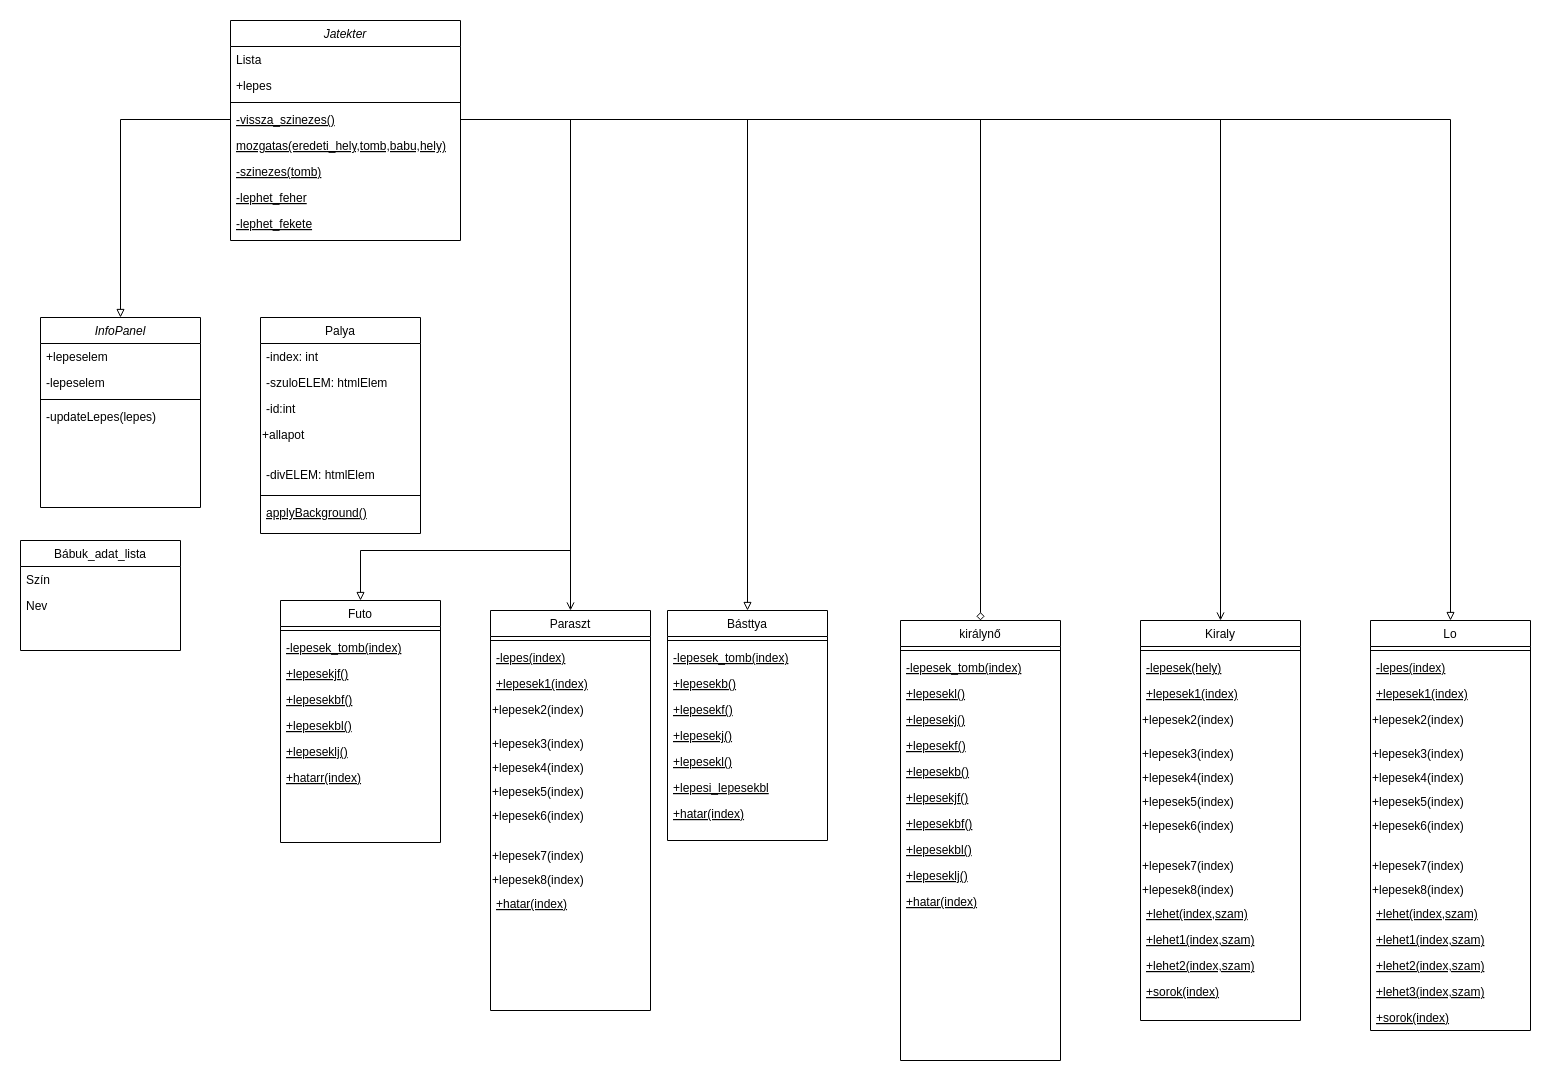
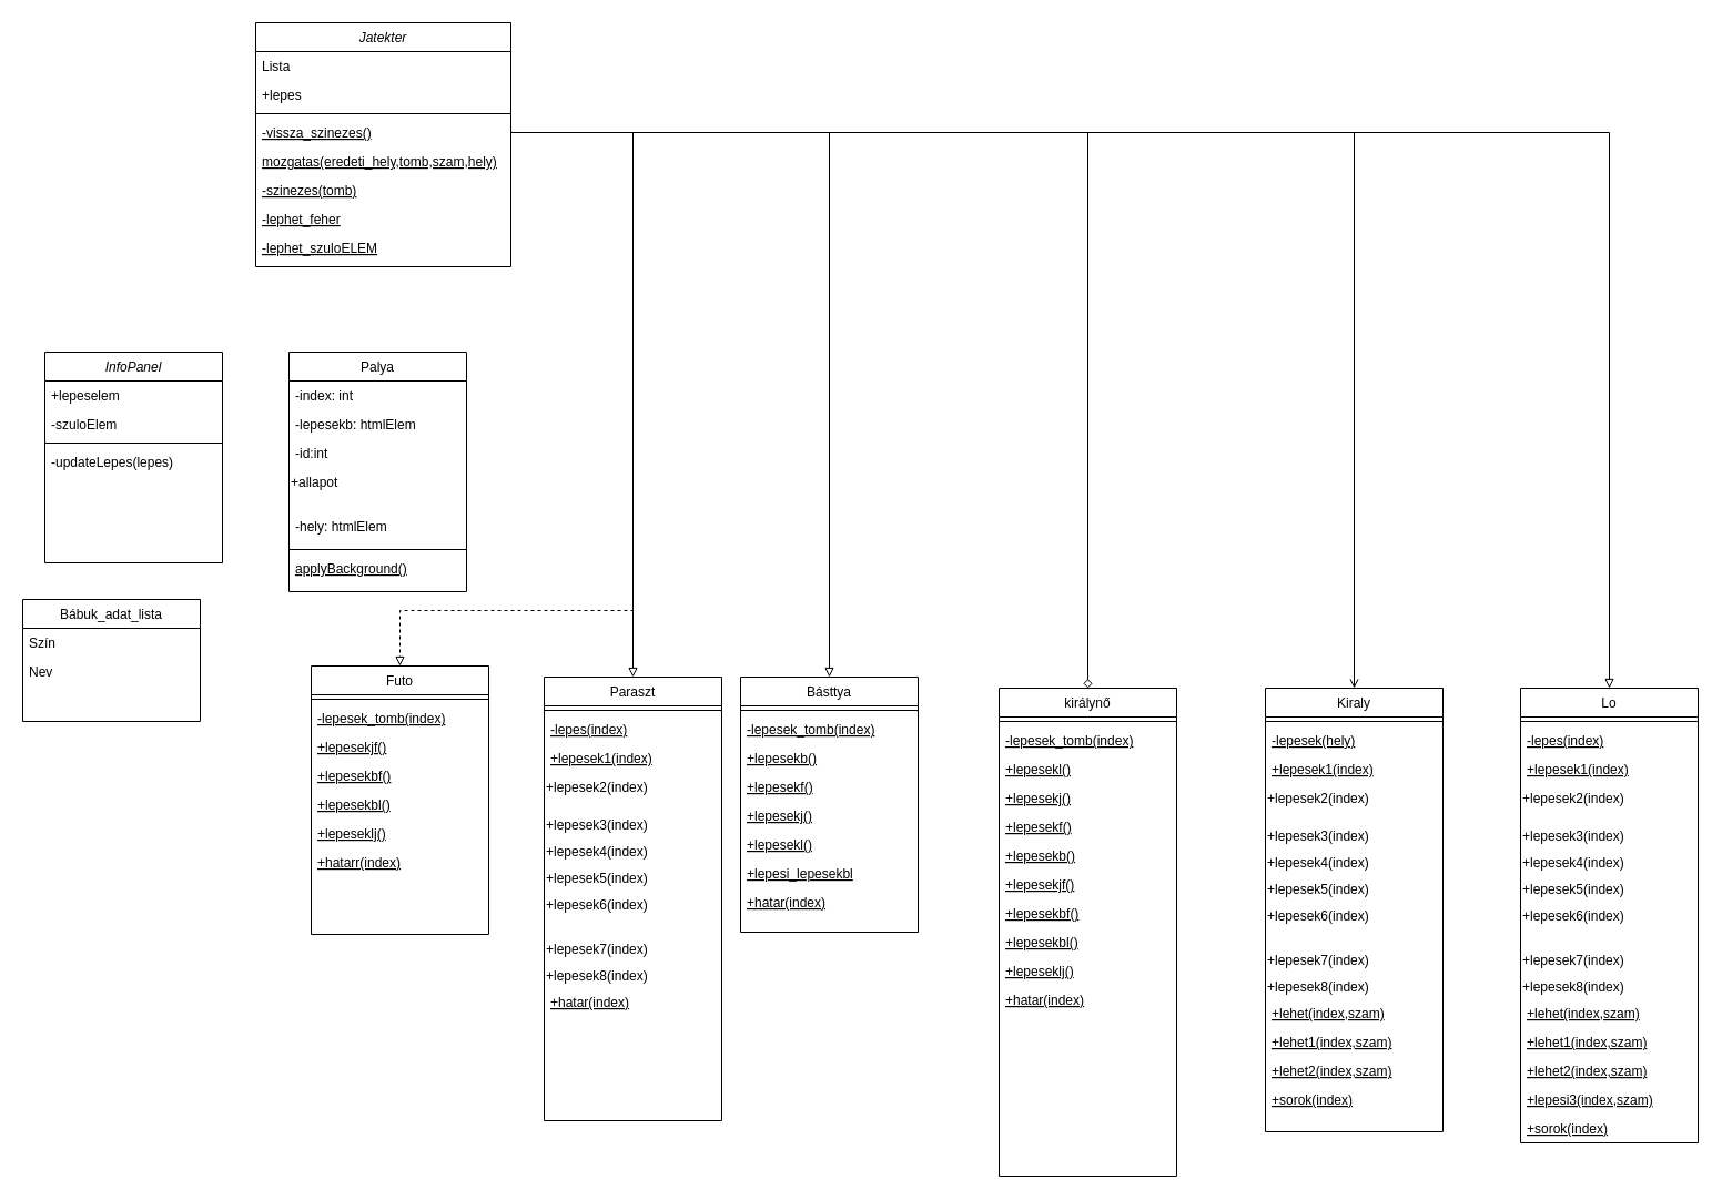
- <mxCell id="40" value="mozgatas(eredeti_hely,tomb,babu,hely)" style="text;align=left;verticalAlign=top;spacingLeft=4;spacingRight=4;overflow=hidden;rotatable=0;points=[[0,0.5],[1,0.5]];portConstraint=eastwest;fontStyle=4" parent="35" vertex="1"><mxGeometry y="112" width="230" height="26" as="geometry" /></mxCell>
+ <mxCell id="40" value="mozgatas(eredeti_hely,tomb,szam,hely)" style="text;align=left;verticalAlign=top;spacingLeft=4;spacingRight=4;overflow=hidden;rotatable=0;points=[[0,0.5],[1,0.5]];portConstraint=eastwest;fontStyle=4" parent="35" vertex="1"><mxGeometry y="112" width="230" height="26" as="geometry" /></mxCell>
- <mxCell id="105" value="" style="endArrow=block;html=1;rounded=0;exitX=0;exitY=0.5;exitDx=0;exitDy=0;entryX=0.5;entryY=0;entryDx=0;entryDy=0;endFill=0;" parent="1" source="39" target="27" edge="1"><mxGeometry width="50" height="50" relative="1" as="geometry"><mxPoint x="230" y="130" as="sourcePoint" /><mxPoint x="10" y="380" as="targetPoint" /><Array as="points"><mxPoint x="120" y="119" /></Array></mxGeometry></mxCell>
- <mxCell id="43" value="-lephet_fekete" style="text;align=left;verticalAlign=top;spacingLeft=4;spacingRight=4;overflow=hidden;rotatable=0;points=[[0,0.5],[1,0.5]];portConstraint=eastwest;fontStyle=4" parent="35" vertex="1"><mxGeometry y="190" width="230" height="26" as="geometry" /></mxCell>
+ <mxCell id="43" value="-lephet_szuloELEM" style="text;align=left;verticalAlign=top;spacingLeft=4;spacingRight=4;overflow=hidden;rotatable=0;points=[[0,0.5],[1,0.5]];portConstraint=eastwest;fontStyle=4" parent="35" vertex="1"><mxGeometry y="190" width="230" height="26" as="geometry" /></mxCell>
- <mxCell id="29" value="-lepeselem" style="text;align=left;verticalAlign=top;spacingLeft=4;spacingRight=4;overflow=hidden;rotatable=0;points=[[0,0.5],[1,0.5]];portConstraint=eastwest;" parent="27" vertex="1"><mxGeometry y="52" width="160" height="26" as="geometry" /></mxCell>
+ <mxCell id="29" value="-szuloElem" style="text;align=left;verticalAlign=top;spacingLeft=4;spacingRight=4;overflow=hidden;rotatable=0;points=[[0,0.5],[1,0.5]];portConstraint=eastwest;" parent="27" vertex="1"><mxGeometry y="52" width="160" height="26" as="geometry" /></mxCell>
- <mxCell id="4" value="-szuloELEM: htmlElem" style="text;align=left;verticalAlign=top;spacingLeft=4;spacingRight=4;overflow=hidden;rotatable=0;points=[[0,0.5],[1,0.5]];portConstraint=eastwest;rounded=0;shadow=0;html=0;" parent="2" vertex="1"><mxGeometry y="52" width="160" height="26" as="geometry" /></mxCell>
+ <mxCell id="4" value="-lepesekb: htmlElem" style="text;align=left;verticalAlign=top;spacingLeft=4;spacingRight=4;overflow=hidden;rotatable=0;points=[[0,0.5],[1,0.5]];portConstraint=eastwest;rounded=0;shadow=0;html=0;" parent="2" vertex="1"><mxGeometry y="52" width="160" height="26" as="geometry" /></mxCell>
- <mxCell id="7" value="-divELEM: htmlElem" style="text;align=left;verticalAlign=top;spacingLeft=4;spacingRight=4;overflow=hidden;rotatable=0;points=[[0,0.5],[1,0.5]];portConstraint=eastwest;rounded=0;shadow=0;html=0;" parent="2" vertex="1"><mxGeometry y="144" width="160" height="30" as="geometry" /></mxCell>
+ <mxCell id="7" value="-hely: htmlElem" style="text;align=left;verticalAlign=top;spacingLeft=4;spacingRight=4;overflow=hidden;rotatable=0;points=[[0,0.5],[1,0.5]];portConstraint=eastwest;rounded=0;shadow=0;html=0;" parent="2" vertex="1"><mxGeometry y="144" width="160" height="30" as="geometry" /></mxCell>
- <mxCell id="99" value="" style="edgeStyle=orthogonalEdgeStyle;rounded=0;orthogonalLoop=1;jettySize=auto;html=1;entryX=0.5;entryY=0;entryDx=0;entryDy=0;exitX=1;exitY=0.5;exitDx=0;exitDy=0;endArrow=block;endFill=0;" parent="1" source="39" target="10" edge="1"><mxGeometry relative="1" as="geometry"><mxPoint x="334" y="840" as="targetPoint" /><Array as="points"><mxPoint x="570" y="119" /><mxPoint x="570" y="550" /><mxPoint x="360" y="550" /></Array><mxPoint x="570" y="530" as="sourcePoint" /></mxGeometry></mxCell>
+ <mxCell id="99" value="" style="edgeStyle=orthogonalEdgeStyle;rounded=0;orthogonalLoop=1;jettySize=auto;html=1;entryX=0.5;entryY=0;entryDx=0;entryDy=0;exitX=1;exitY=0.5;exitDx=0;exitDy=0;endArrow=block;endFill=0;dashed=1;" parent="1" source="39" target="10" edge="1"><mxGeometry relative="1" as="geometry"><mxPoint x="334" y="840" as="targetPoint" /><Array as="points"><mxPoint x="570" y="119" /><mxPoint x="570" y="550" /><mxPoint x="360" y="550" /></Array><mxPoint x="570" y="530" as="sourcePoint" /></mxGeometry></mxCell>
- <mxCell id="101" value="" style="edgeStyle=orthogonalEdgeStyle;rounded=0;orthogonalLoop=1;jettySize=auto;html=1;entryX=0.5;entryY=0;entryDx=0;entryDy=0;exitX=1;exitY=0.5;exitDx=0;exitDy=0;endArrow=open;endFill=0;" parent="1" source="39" target="71" edge="1"><mxGeometry relative="1" as="geometry"><mxPoint x="570" y="530" as="sourcePoint" /><mxPoint x="570" y="610" as="targetPoint" /></mxGeometry></mxCell>
+ <mxCell id="101" value="" style="edgeStyle=orthogonalEdgeStyle;rounded=0;orthogonalLoop=1;jettySize=auto;html=1;entryX=0.5;entryY=0;entryDx=0;entryDy=0;exitX=1;exitY=0.5;exitDx=0;exitDy=0;endArrow=block;endFill=0;" parent="1" source="39" target="71" edge="1"><mxGeometry relative="1" as="geometry"><mxPoint x="570" y="530" as="sourcePoint" /><mxPoint x="570" y="610" as="targetPoint" /></mxGeometry></mxCell>
- <mxCell id="97" value="+lehet3(index,szam)" style="text;align=left;verticalAlign=top;spacingLeft=4;spacingRight=4;overflow=hidden;rotatable=0;points=[[0,0.5],[1,0.5]];portConstraint=eastwest;fontStyle=4" parent="83" vertex="1"><mxGeometry y="358" width="160" height="26" as="geometry" /></mxCell>
+ <mxCell id="97" value="+lepesi3(index,szam)" style="text;align=left;verticalAlign=top;spacingLeft=4;spacingRight=4;overflow=hidden;rotatable=0;points=[[0,0.5],[1,0.5]];portConstraint=eastwest;fontStyle=4" parent="83" vertex="1"><mxGeometry y="358" width="160" height="26" as="geometry" /></mxCell>
